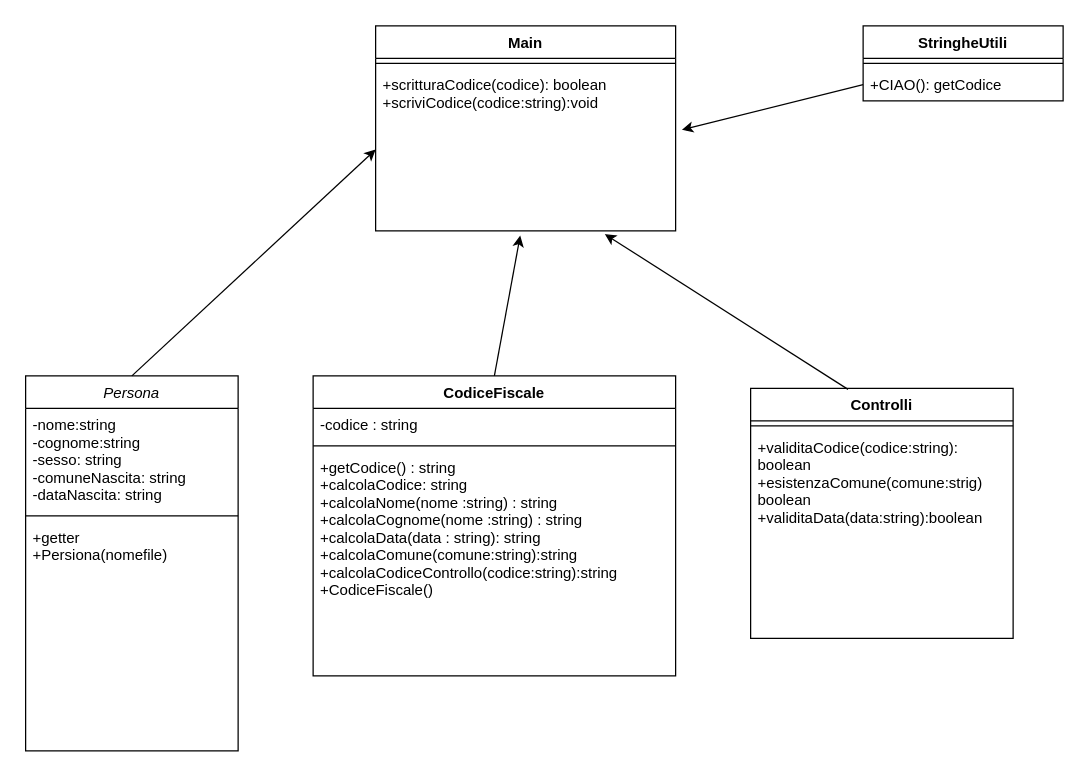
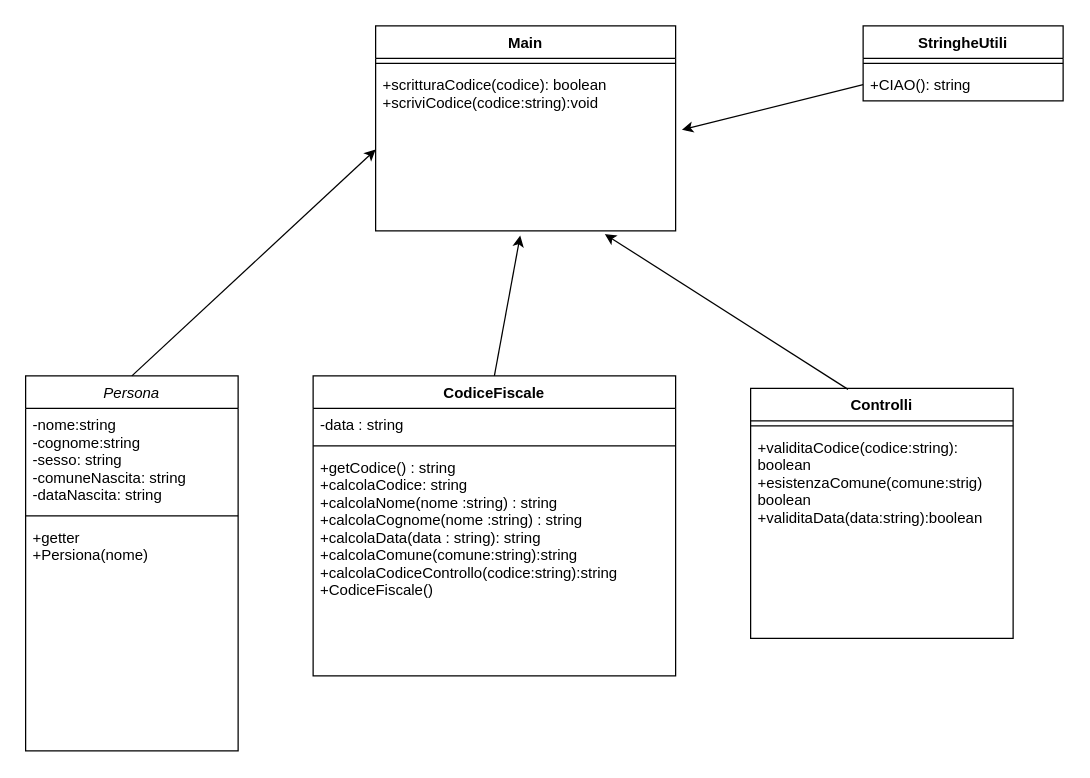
- <mxCell id="15" value="+CIAO(): getCodice" style="text;strokeColor=none;fillColor=none;align=left;verticalAlign=top;spacingLeft=4;spacingRight=4;overflow=hidden;rotatable=0;points=[[0,0.5],[1,0.5]];portConstraint=eastwest;" parent="13" vertex="1"><mxGeometry y="34" width="160" height="26" as="geometry" /></mxCell>
+ <mxCell id="15" value="+CIAO(): string" style="text;strokeColor=none;fillColor=none;align=left;verticalAlign=top;spacingLeft=4;spacingRight=4;overflow=hidden;rotatable=0;points=[[0,0.5],[1,0.5]];portConstraint=eastwest;" parent="13" vertex="1"><mxGeometry y="34" width="160" height="26" as="geometry" /></mxCell>
- <mxCell id="7" value="-codice : string" style="text;strokeColor=none;fillColor=none;align=left;verticalAlign=top;spacingLeft=4;spacingRight=4;overflow=hidden;rotatable=0;points=[[0,0.5],[1,0.5]];portConstraint=eastwest;" parent="6" vertex="1"><mxGeometry y="26" width="290" height="26" as="geometry" /></mxCell>
+ <mxCell id="7" value="-data : string" style="text;strokeColor=none;fillColor=none;align=left;verticalAlign=top;spacingLeft=4;spacingRight=4;overflow=hidden;rotatable=0;points=[[0,0.5],[1,0.5]];portConstraint=eastwest;" parent="6" vertex="1"><mxGeometry y="26" width="290" height="26" as="geometry" /></mxCell>
- <mxCell id="5" value="+getter&#10;+Persiona(nomefile)" style="text;align=left;verticalAlign=top;spacingLeft=4;spacingRight=4;overflow=hidden;rotatable=0;points=[[0,0.5],[1,0.5]];portConstraint=eastwest;" parent="2" vertex="1"><mxGeometry y="116" width="170" height="2" as="geometry" /></mxCell>
+ <mxCell id="5" value="+getter&#10;+Persiona(nome)" style="text;align=left;verticalAlign=top;spacingLeft=4;spacingRight=4;overflow=hidden;rotatable=0;points=[[0,0.5],[1,0.5]];portConstraint=eastwest;" parent="2" vertex="1"><mxGeometry y="116" width="170" height="2" as="geometry" /></mxCell>
